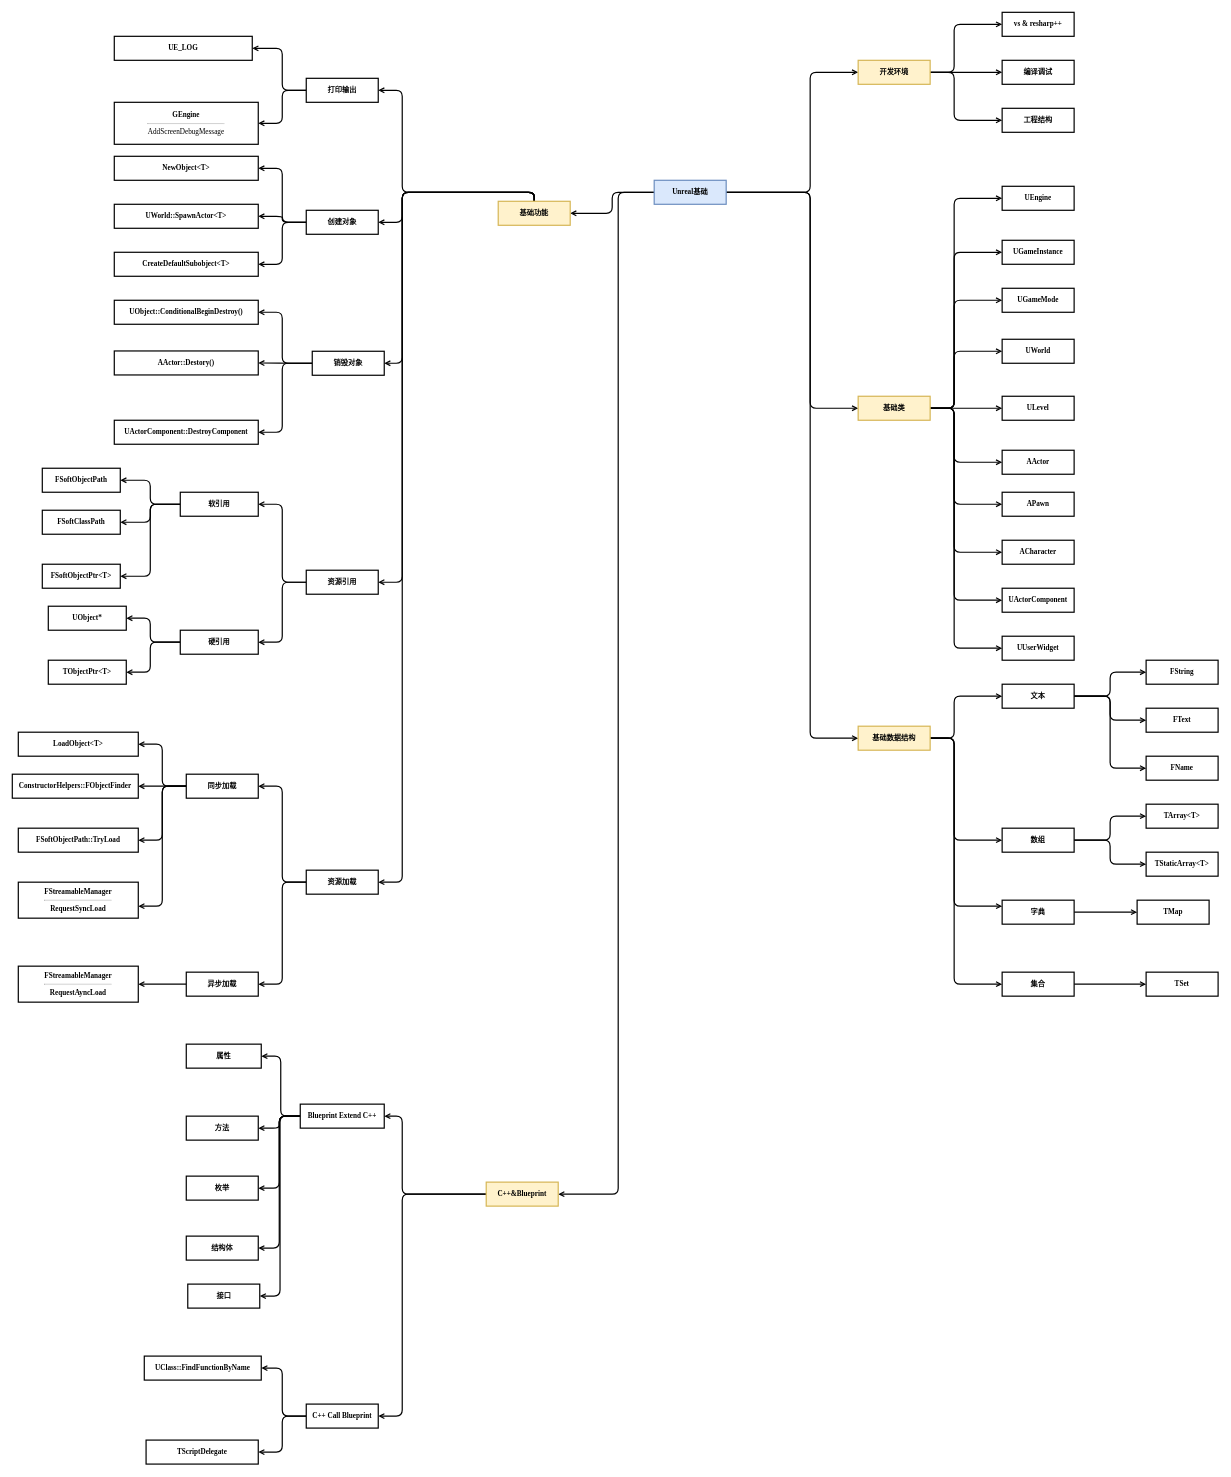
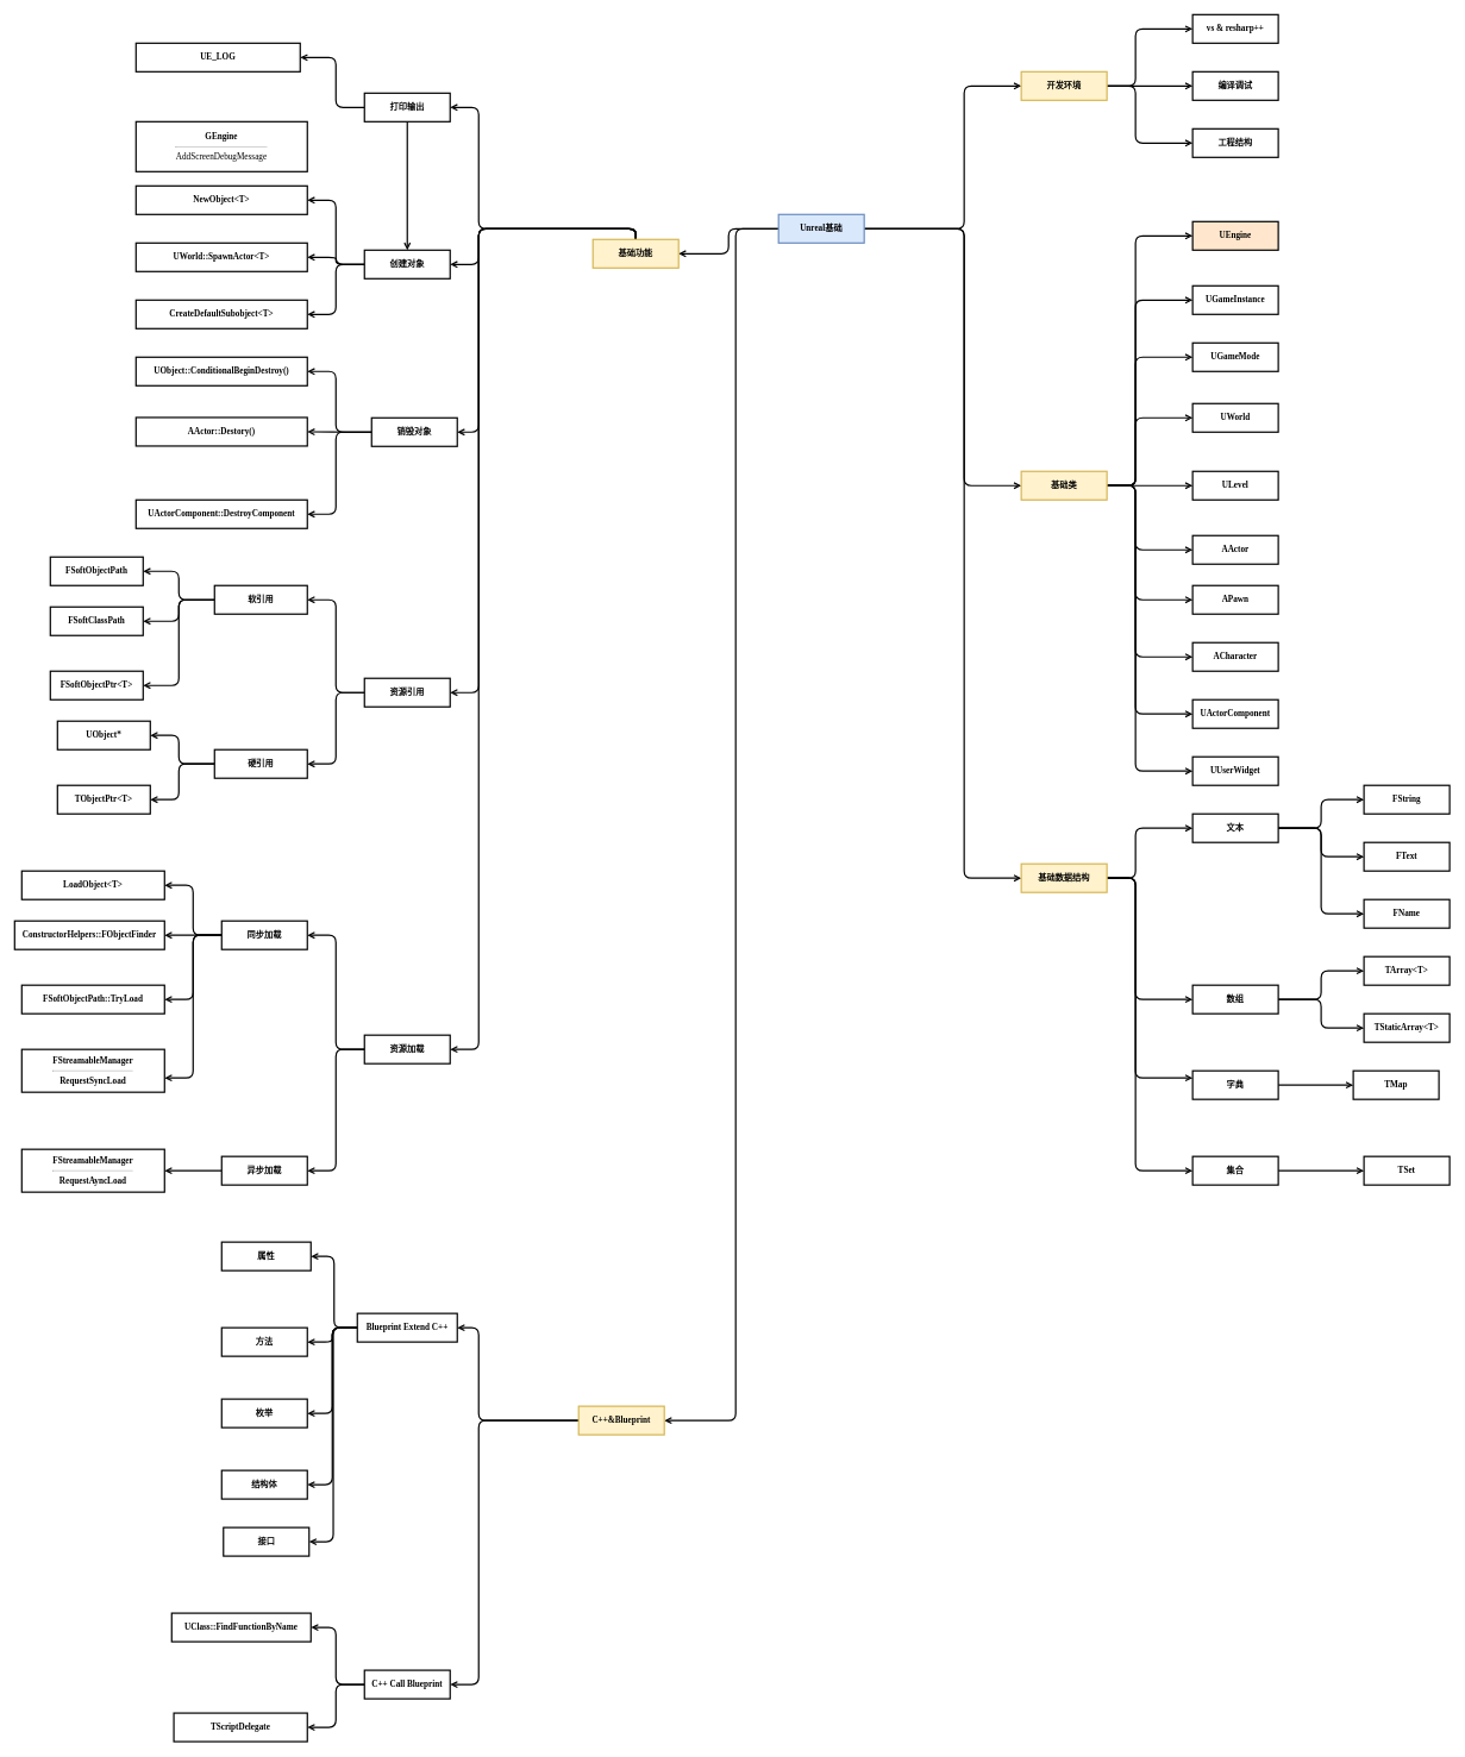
- <mxCell id="43" value="" style="edgeStyle=orthogonalEdgeStyle;rounded=1;orthogonalLoop=1;jettySize=auto;html=1;fontFamily=Comic Sans MS;startArrow=none;startFill=0;endArrow=open;endFill=0;strokeWidth=2;" edge="1" parent="1" source="44" target="46"><mxGeometry relative="1" as="geometry" /></mxCell>
+ <mxCell id="43" value="" style="edgeStyle=orthogonalEdgeStyle;rounded=1;orthogonalLoop=1;jettySize=auto;html=1;fontFamily=Comic Sans MS;startArrow=none;startFill=0;endArrow=open;endFill=0;strokeWidth=2;" edge="1" parent="1" source="44" target="50"><mxGeometry relative="1" as="geometry" /></mxCell>
- <mxCell id="29" value="&lt;b&gt;UEngine&lt;/b&gt;" style="rounded=0;whiteSpace=wrap;html=1;fontFamily=Comic Sans MS;strokeWidth=2;" vertex="1" parent="1"><mxGeometry x="1670" y="310" width="120" height="40" as="geometry" /></mxCell>
+ <mxCell id="29" value="&lt;b&gt;UEngine&lt;/b&gt;" style="rounded=0;whiteSpace=wrap;html=1;fontFamily=Comic Sans MS;strokeWidth=2;fillColor=#ffe6cc;" vertex="1" parent="1"><mxGeometry x="1670" y="310" width="120" height="40" as="geometry" /></mxCell>
